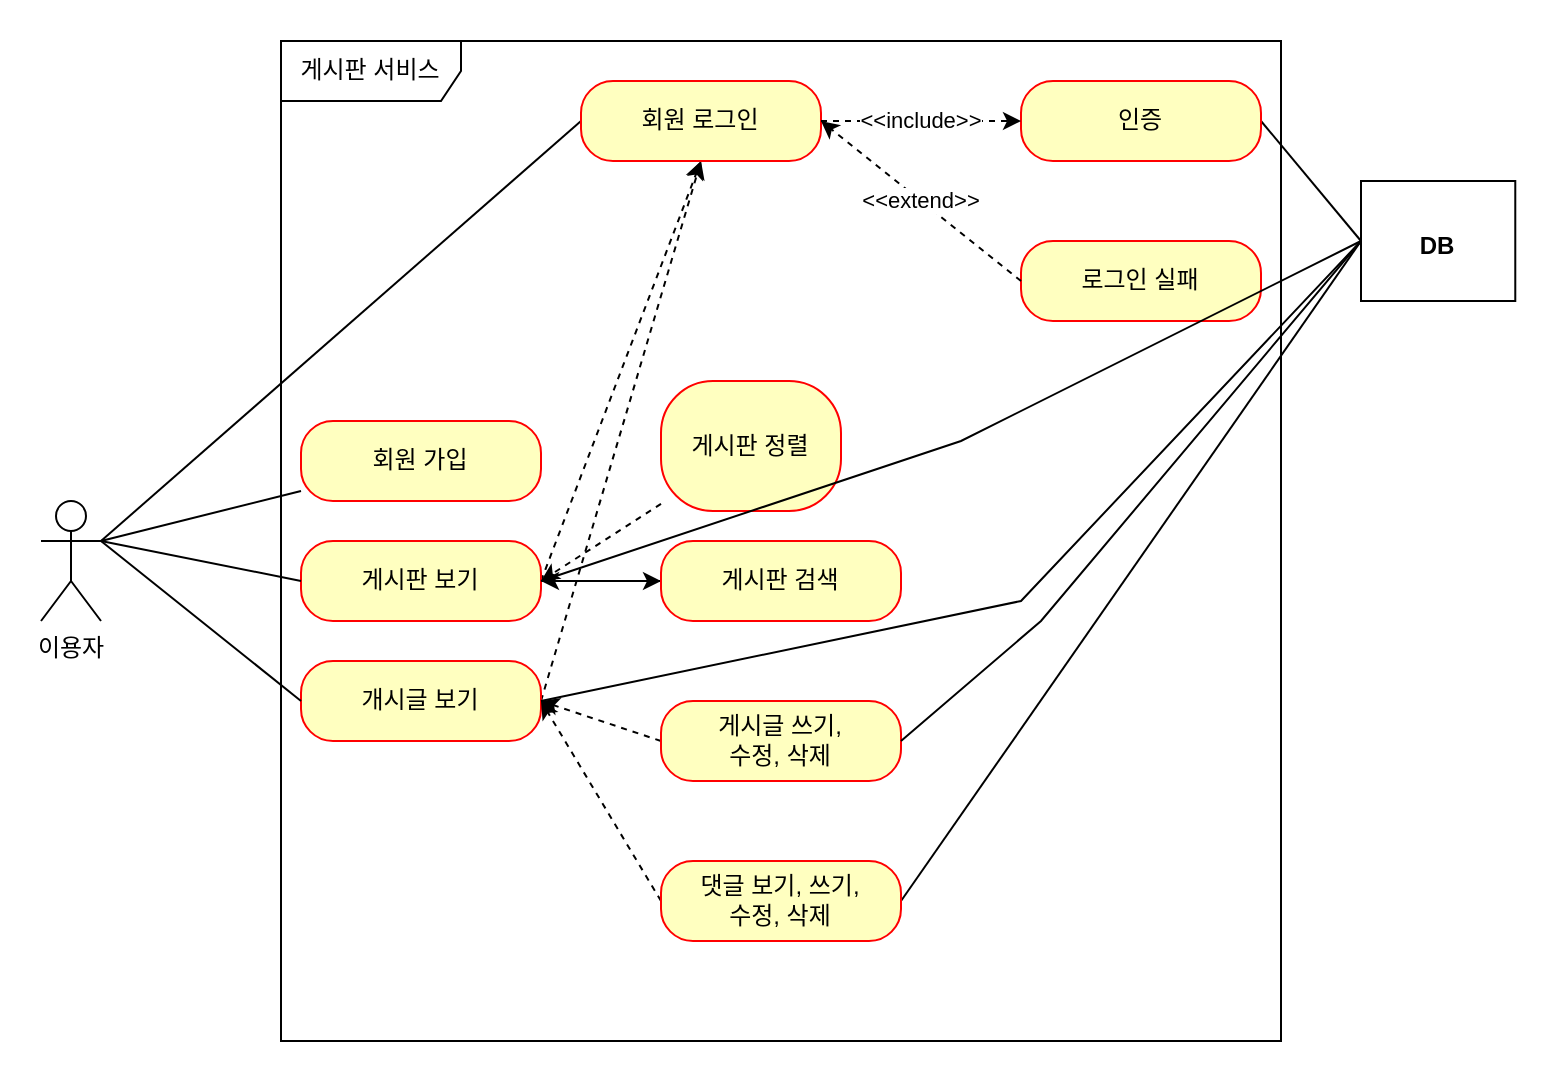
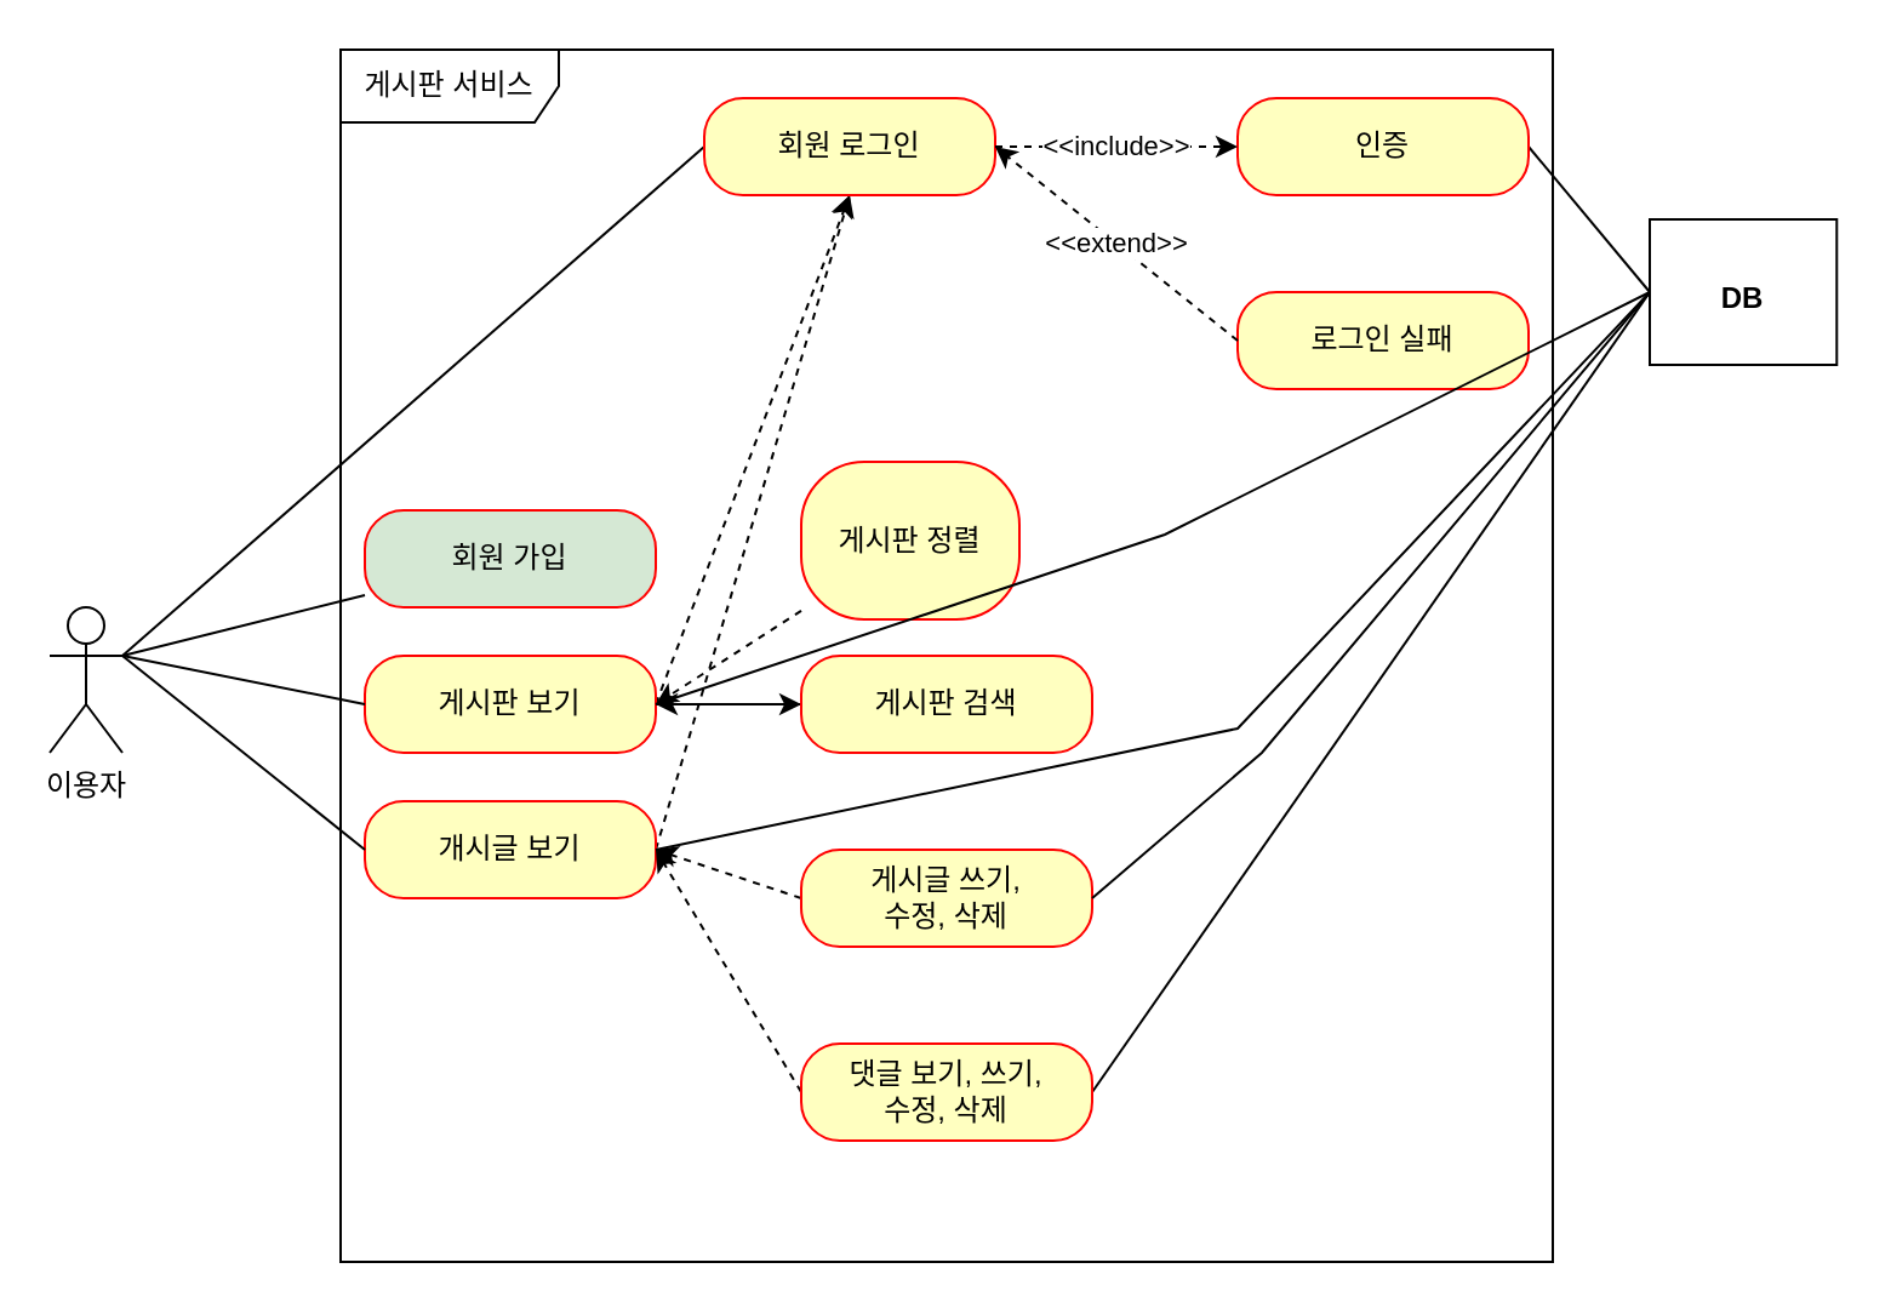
- <mxCell id="6" value="회원 가입&lt;br&gt;" style="rounded=1;whiteSpace=wrap;html=1;arcSize=40;fontColor=#000000;fillColor=#ffffc0;strokeColor=#ff0000;" vertex="1" parent="1"><mxGeometry x="150" y="210" width="120" height="40" as="geometry" /></mxCell>
+ <mxCell id="6" value="회원 가입&lt;br&gt;" style="rounded=1;whiteSpace=wrap;html=1;arcSize=40;fontColor=#000000;fillColor=#d5e8d4;strokeColor=#ff0000;" vertex="1" parent="1"><mxGeometry x="150" y="210" width="120" height="40" as="geometry" /></mxCell>
